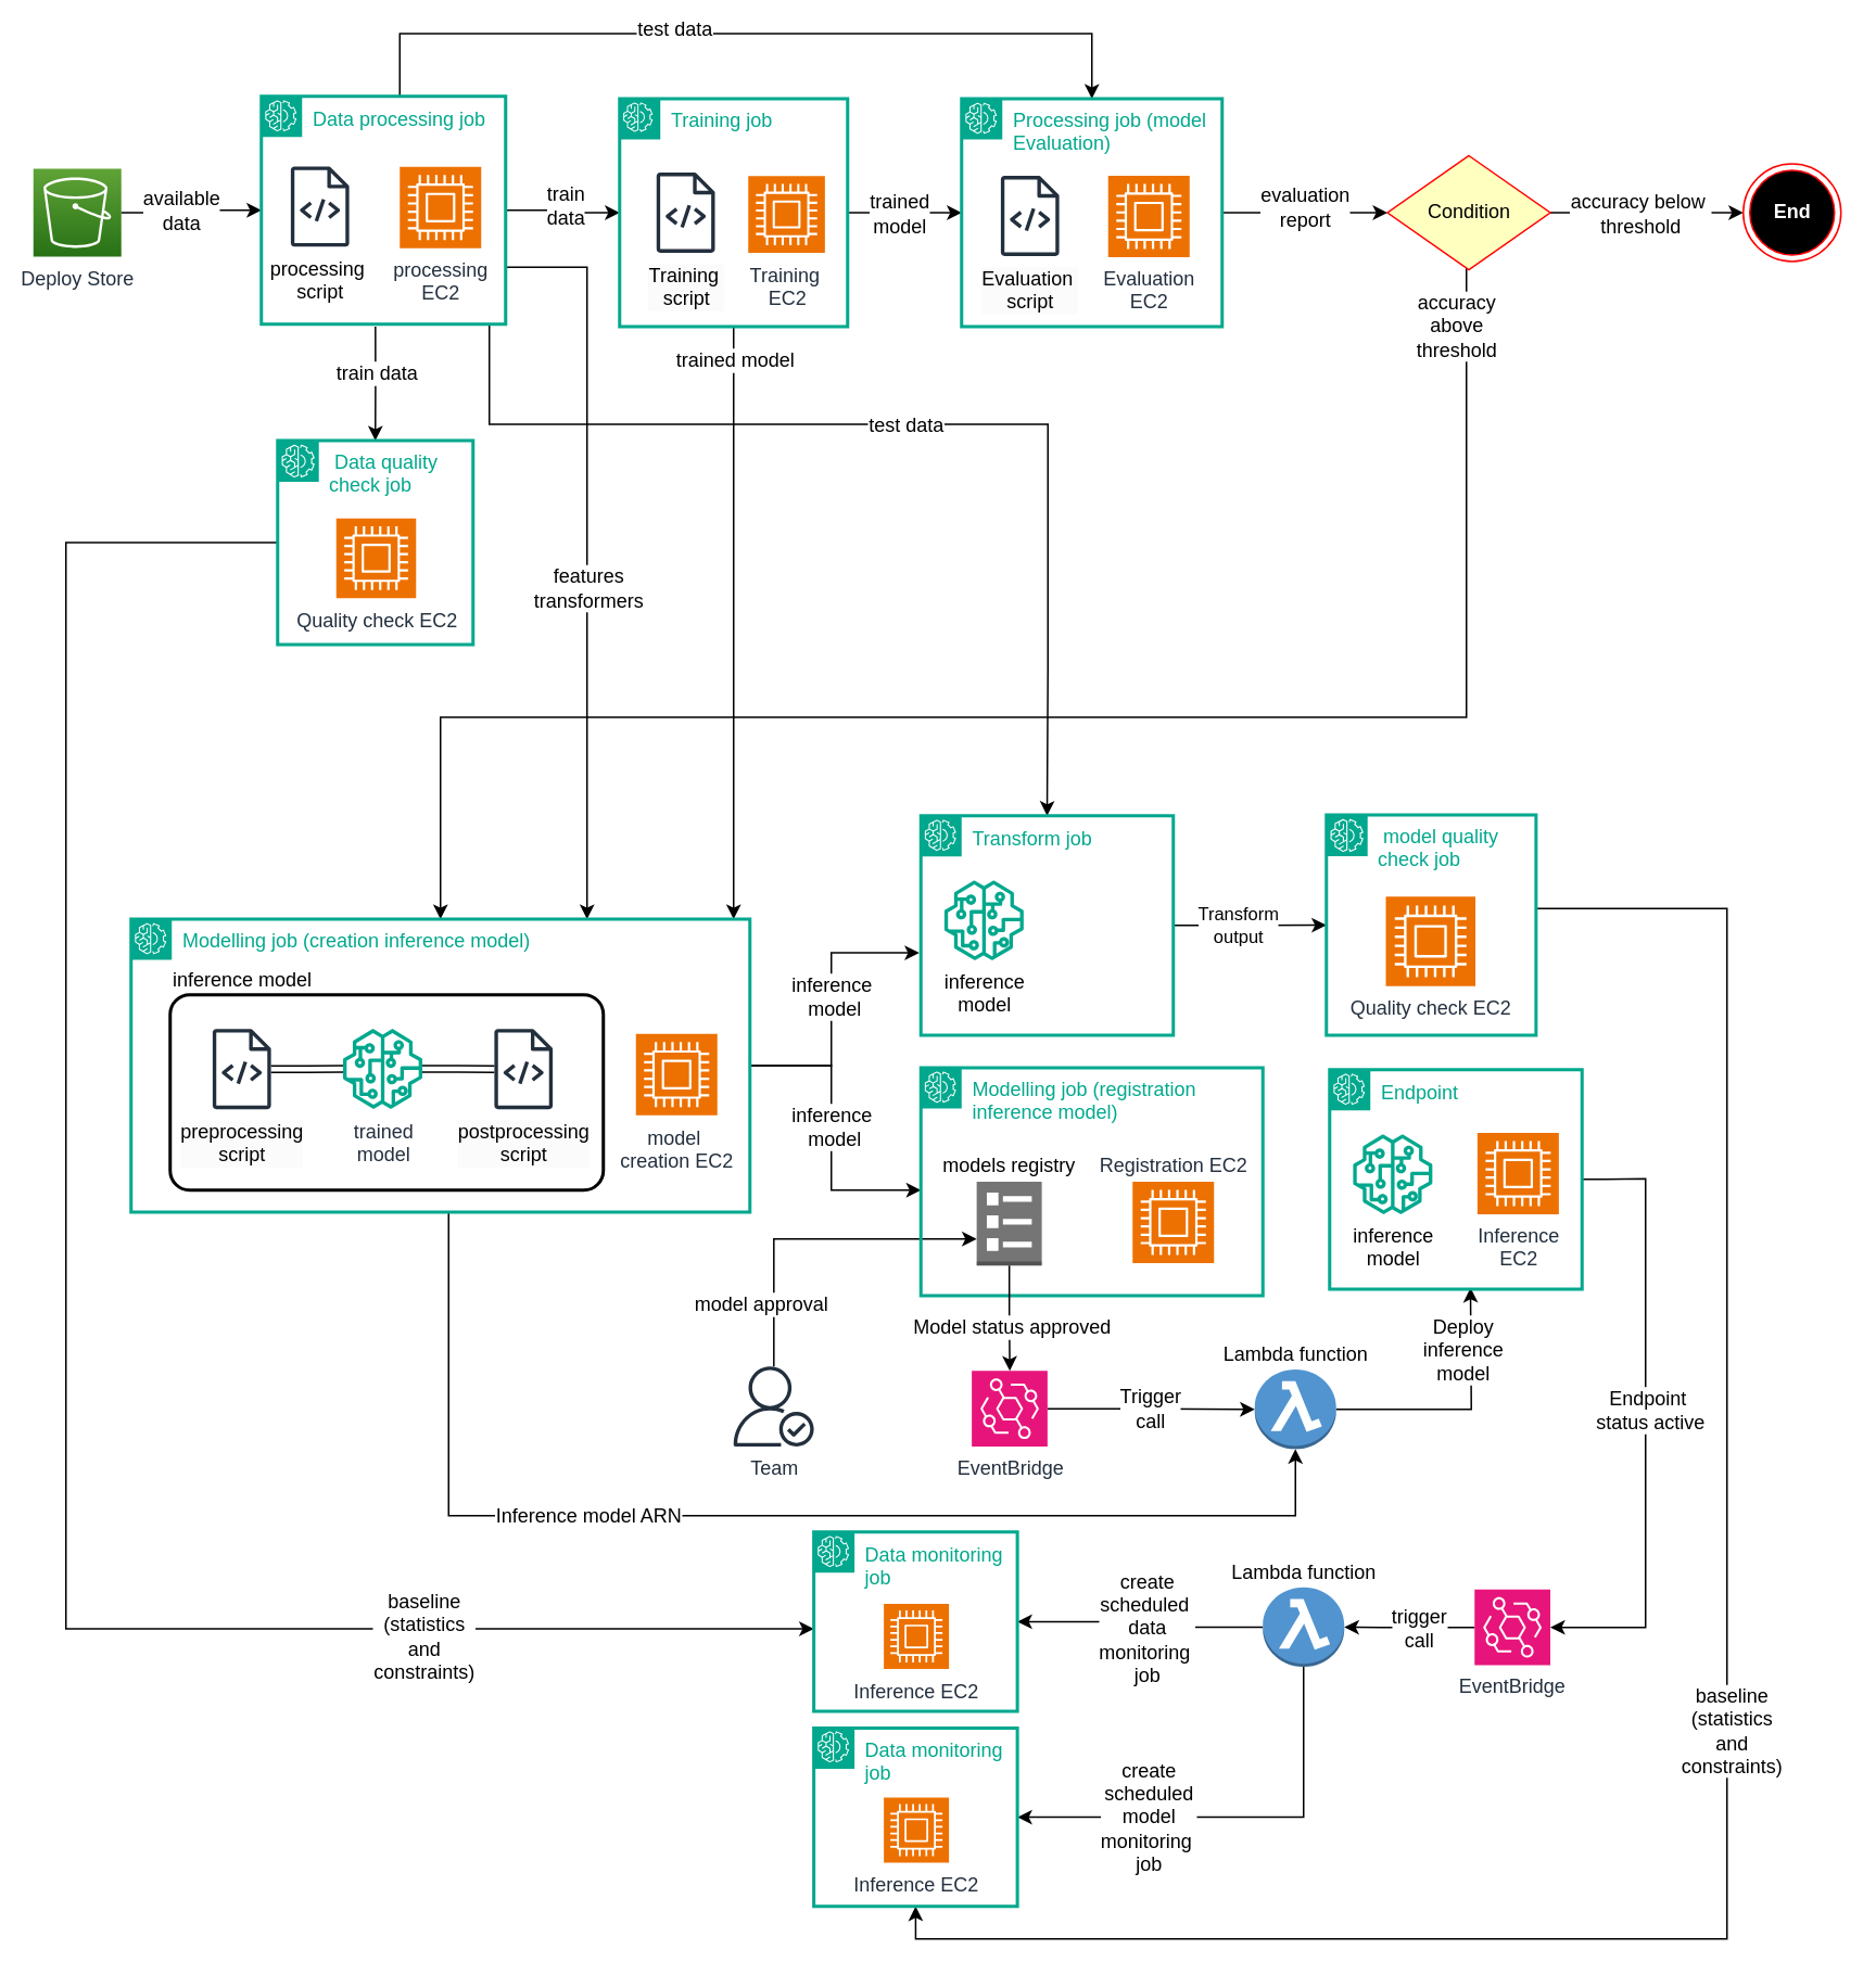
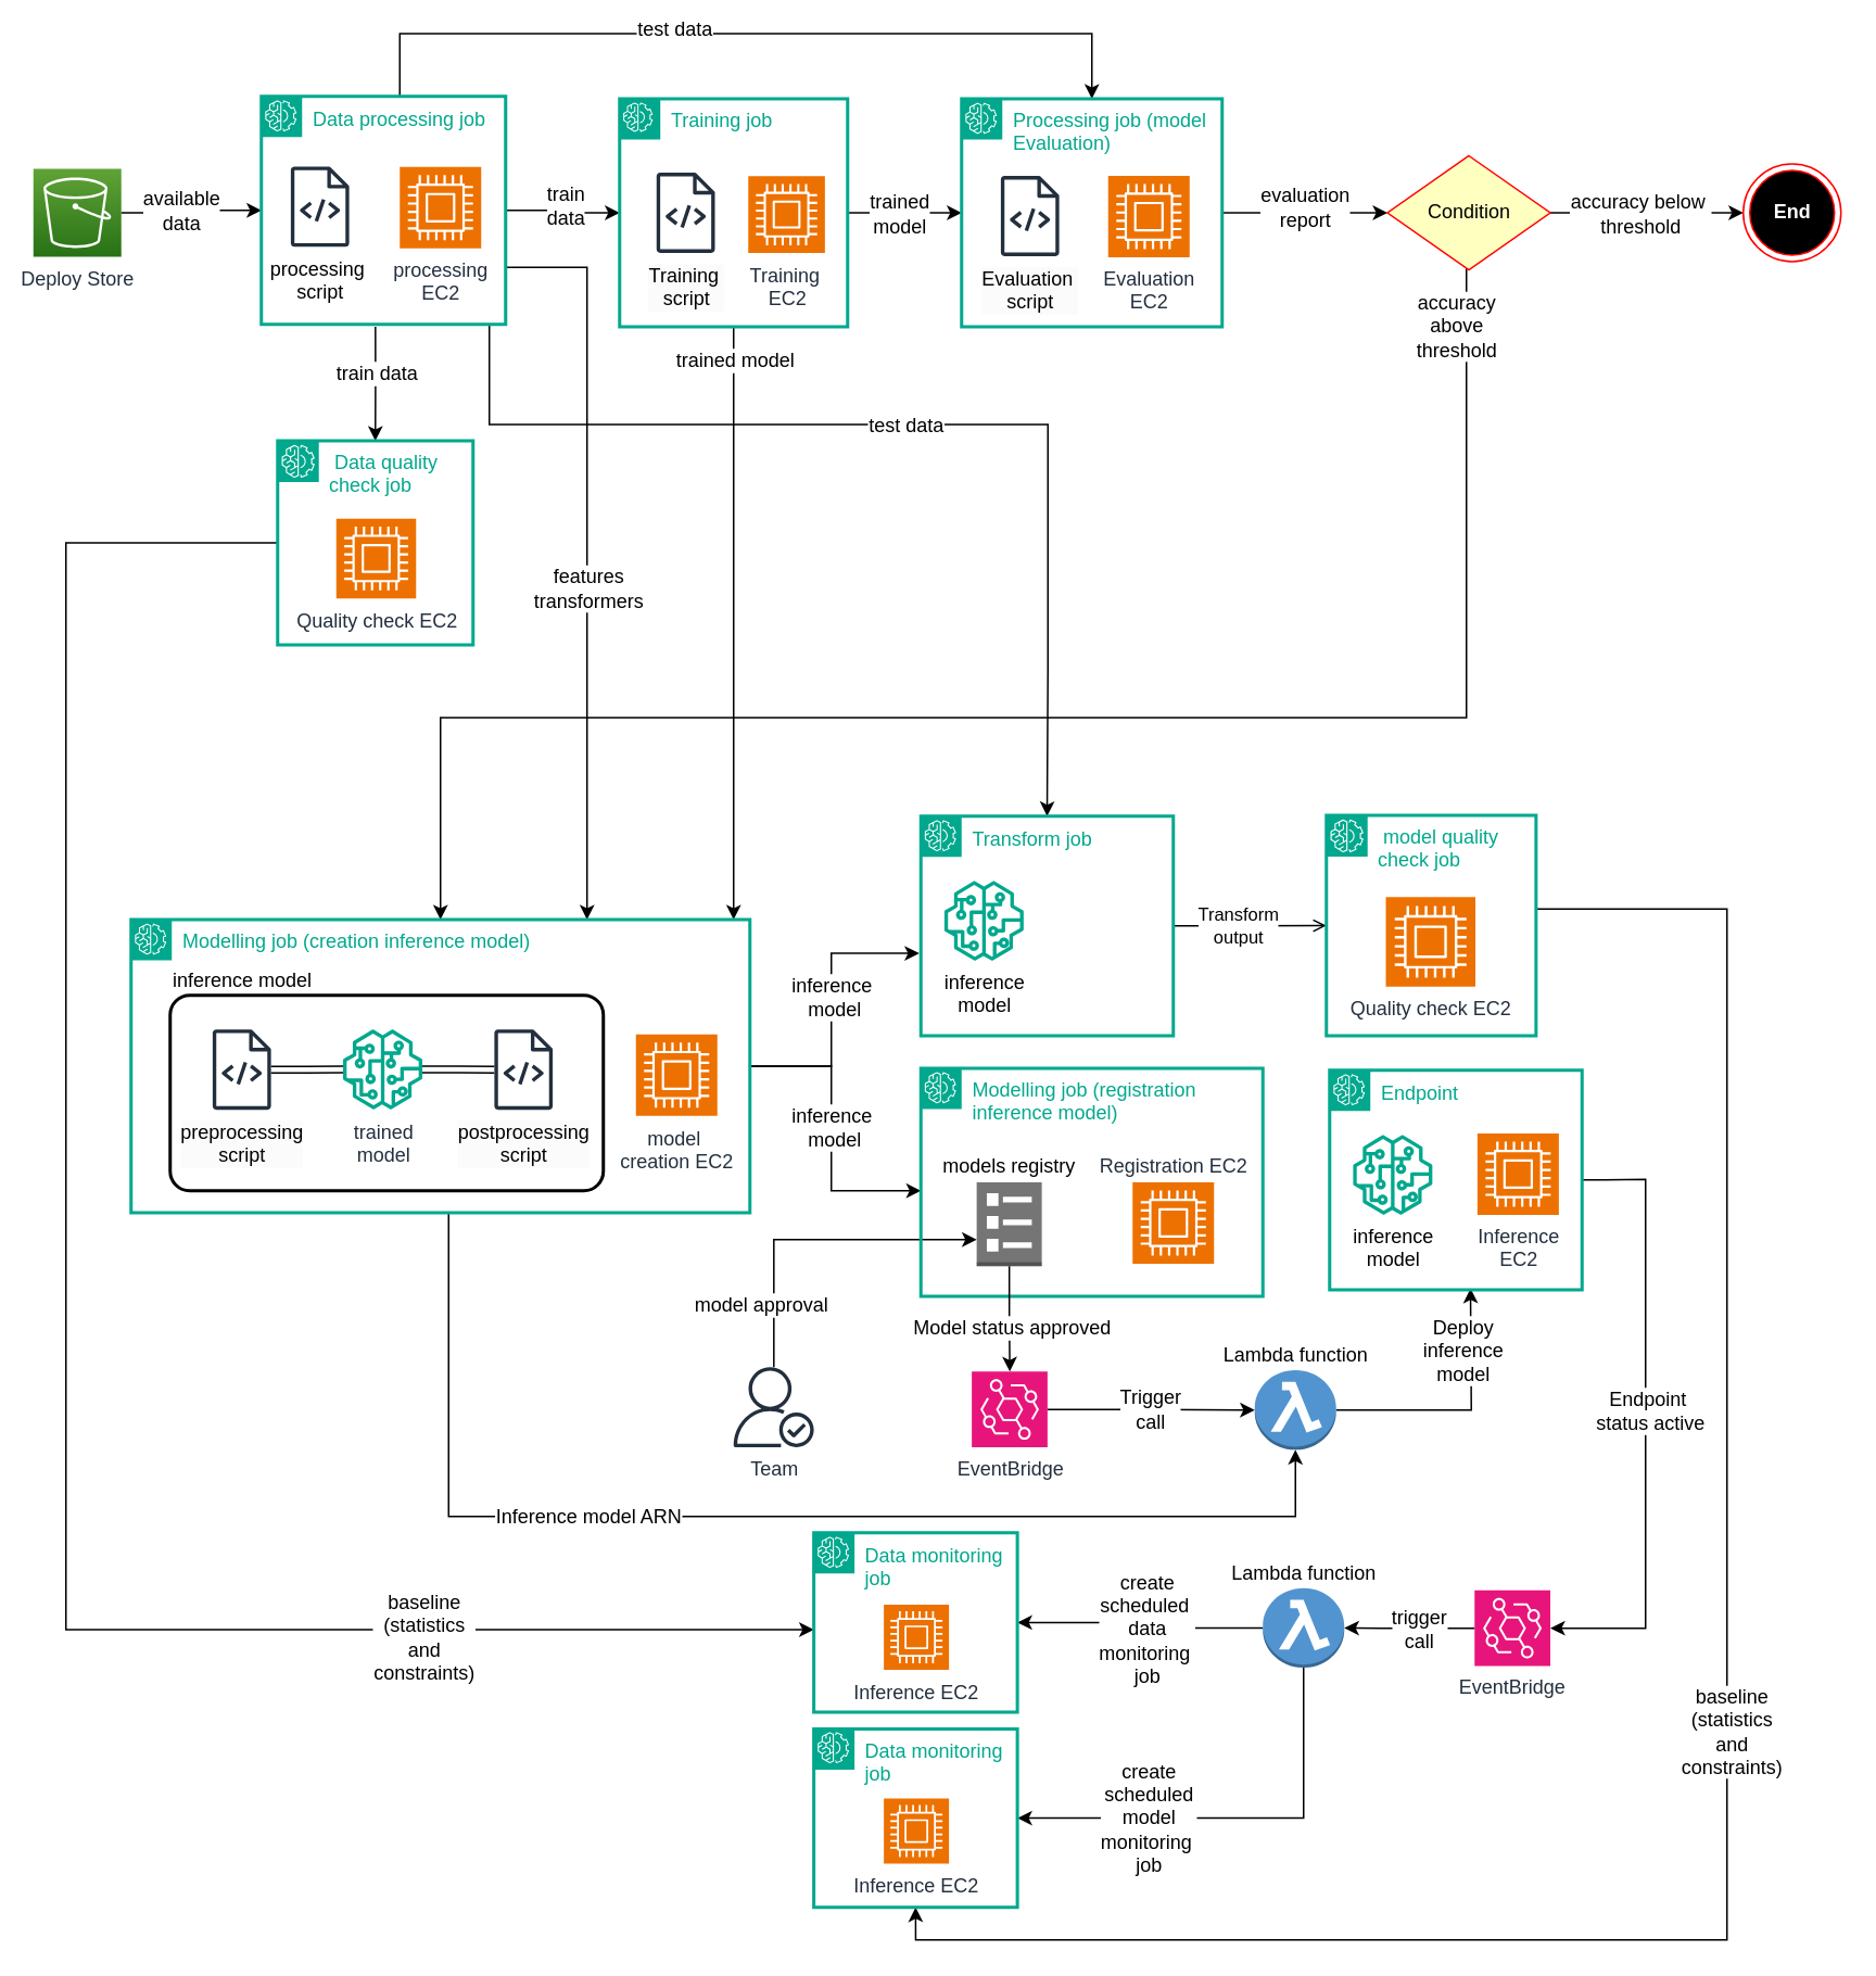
- <mxCell id="29" value="" style="edgeStyle=orthogonalEdgeStyle;rounded=0;orthogonalLoop=1;jettySize=auto;html=1;" parent="1" source="89" target="93" edge="1"><mxGeometry relative="1" as="geometry" /></mxCell>
+ <mxCell id="29" value="" style="edgeStyle=orthogonalEdgeStyle;rounded=0;orthogonalLoop=1;jettySize=auto;html=1;endArrow=open;" parent="1" source="89" target="93" edge="1"><mxGeometry relative="1" as="geometry" /></mxCell>
